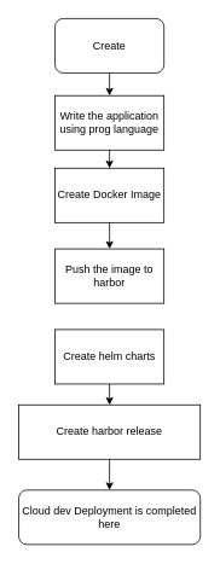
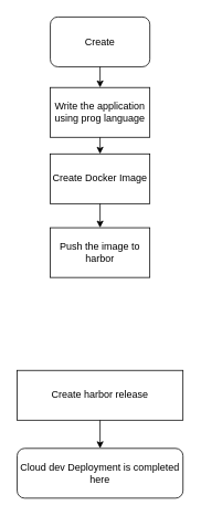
- <mxCell id="6" value="Create helm charts" style="rounded=0;whiteSpace=wrap;html=1;" vertex="1" parent="1"><mxGeometry x="60" y="363" width="120" height="60" as="geometry" /></mxCell>
- <mxCell id="10" value="" style="endArrow=classic;html=1;exitX=0.5;exitY=1;exitDx=0;exitDy=0;entryX=0.5;entryY=0;entryDx=0;entryDy=0;" edge="1" parent="1" source="6" target="7"><mxGeometry width="50" height="50" relative="1" as="geometry"><mxPoint x="95" y="1070" as="sourcePoint" /><mxPoint x="145" y="1020" as="targetPoint" /></mxGeometry></mxCell>
